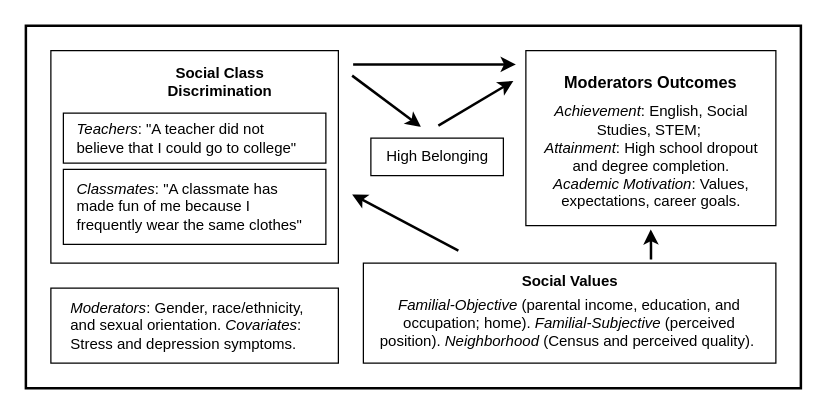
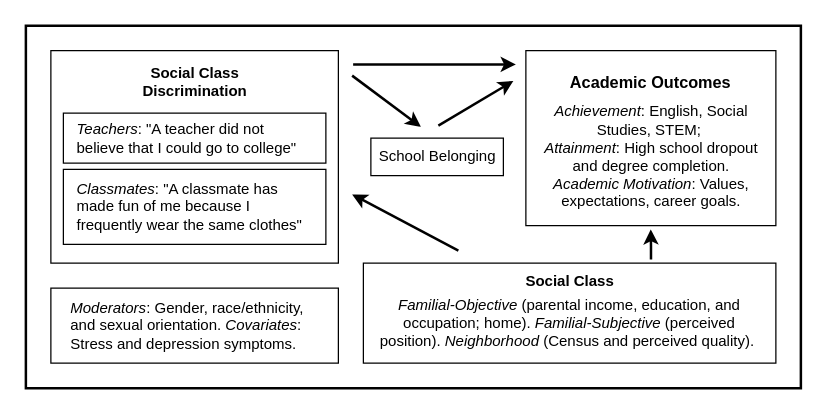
- <mxCell id="16" value="&lt;font face=&quot;Helvetica&quot;&gt;Social Class Discrimination&lt;/font&gt;" style="text;html=1;align=center;verticalAlign=middle;whiteSpace=wrap;rounded=0;fontStyle=1" vertex="1" parent="1"><mxGeometry x="121.5" y="50" width="107" height="30" as="geometry" /></mxCell>
+ <mxCell id="16" value="&lt;font face=&quot;Helvetica&quot;&gt;Social Class Discrimination&lt;/font&gt;" style="text;html=1;align=center;verticalAlign=middle;whiteSpace=wrap;rounded=0;fontStyle=1" vertex="1" parent="1"><mxGeometry x="101.5" y="50" width="107" height="30" as="geometry" /></mxCell>
- <mxCell id="17" value="&lt;font face=&quot;Helvetica&quot;&gt;Moderators Outcomes&lt;/font&gt;" style="text;html=1;align=center;verticalAlign=middle;whiteSpace=wrap;rounded=0;fontStyle=1;fontSize=13;" vertex="1" parent="1"><mxGeometry x="432" y="50" width="176" height="30" as="geometry" /></mxCell>
+ <mxCell id="17" value="&lt;font face=&quot;Helvetica&quot;&gt;Academic Outcomes&lt;/font&gt;" style="text;html=1;align=center;verticalAlign=middle;whiteSpace=wrap;rounded=0;fontStyle=1;fontSize=13;" vertex="1" parent="1"><mxGeometry x="432" y="50" width="176" height="30" as="geometry" /></mxCell>
- <mxCell id="15" value="&lt;font face=&quot;Helvetica&quot;&gt;High Belonging&lt;/font&gt;" style="text;html=1;align=center;verticalAlign=middle;whiteSpace=wrap;rounded=0;" vertex="1" parent="1"><mxGeometry x="296" y="110" width="107" height="30" as="geometry" /></mxCell>
+ <mxCell id="15" value="&lt;font face=&quot;Helvetica&quot;&gt;School Belonging&lt;/font&gt;" style="text;html=1;align=center;verticalAlign=middle;whiteSpace=wrap;rounded=0;" vertex="1" parent="1"><mxGeometry x="296" y="110" width="107" height="30" as="geometry" /></mxCell>
- <mxCell id="18" value="&lt;font face=&quot;Helvetica&quot;&gt;&lt;b&gt;Social Values&lt;/b&gt;&lt;/font&gt;" style="text;html=1;align=center;verticalAlign=middle;whiteSpace=wrap;rounded=0;" vertex="1" parent="1"><mxGeometry x="401.5" y="210" width="107" height="30" as="geometry" /></mxCell>
+ <mxCell id="18" value="&lt;font face=&quot;Helvetica&quot;&gt;&lt;b&gt;Social Class&lt;/b&gt;&lt;/font&gt;" style="text;html=1;align=center;verticalAlign=middle;whiteSpace=wrap;rounded=0;" vertex="1" parent="1"><mxGeometry x="401.5" y="210" width="107" height="30" as="geometry" /></mxCell>
